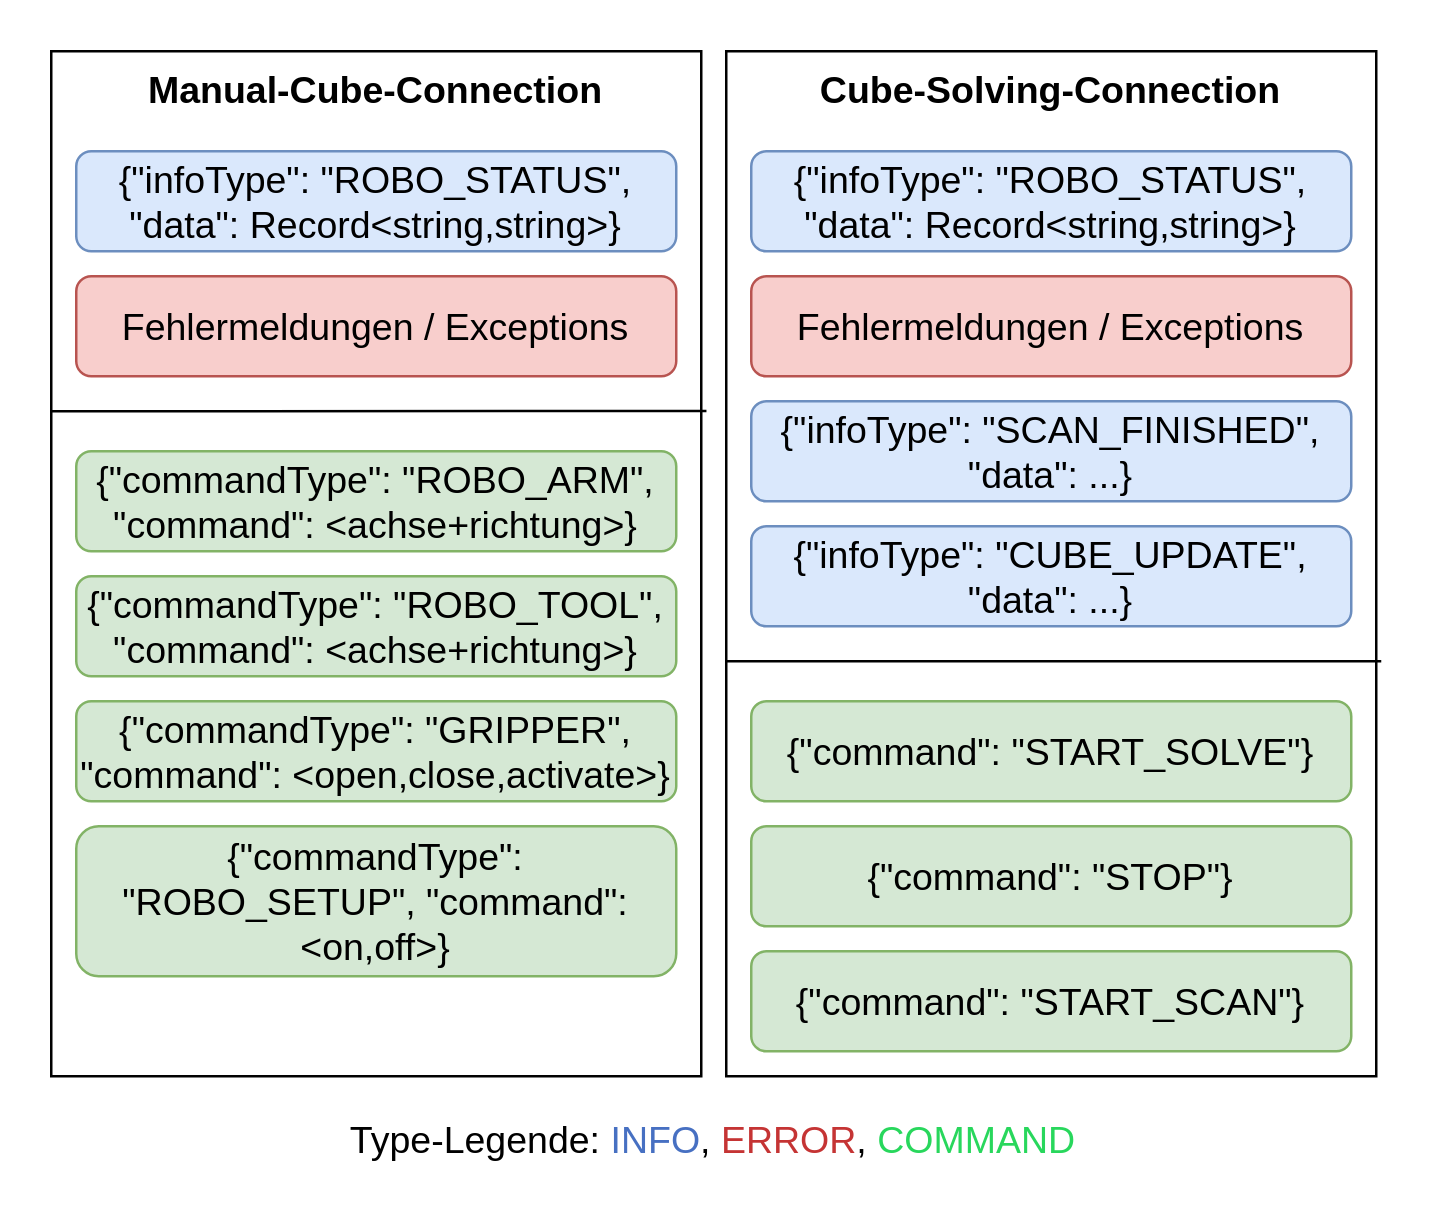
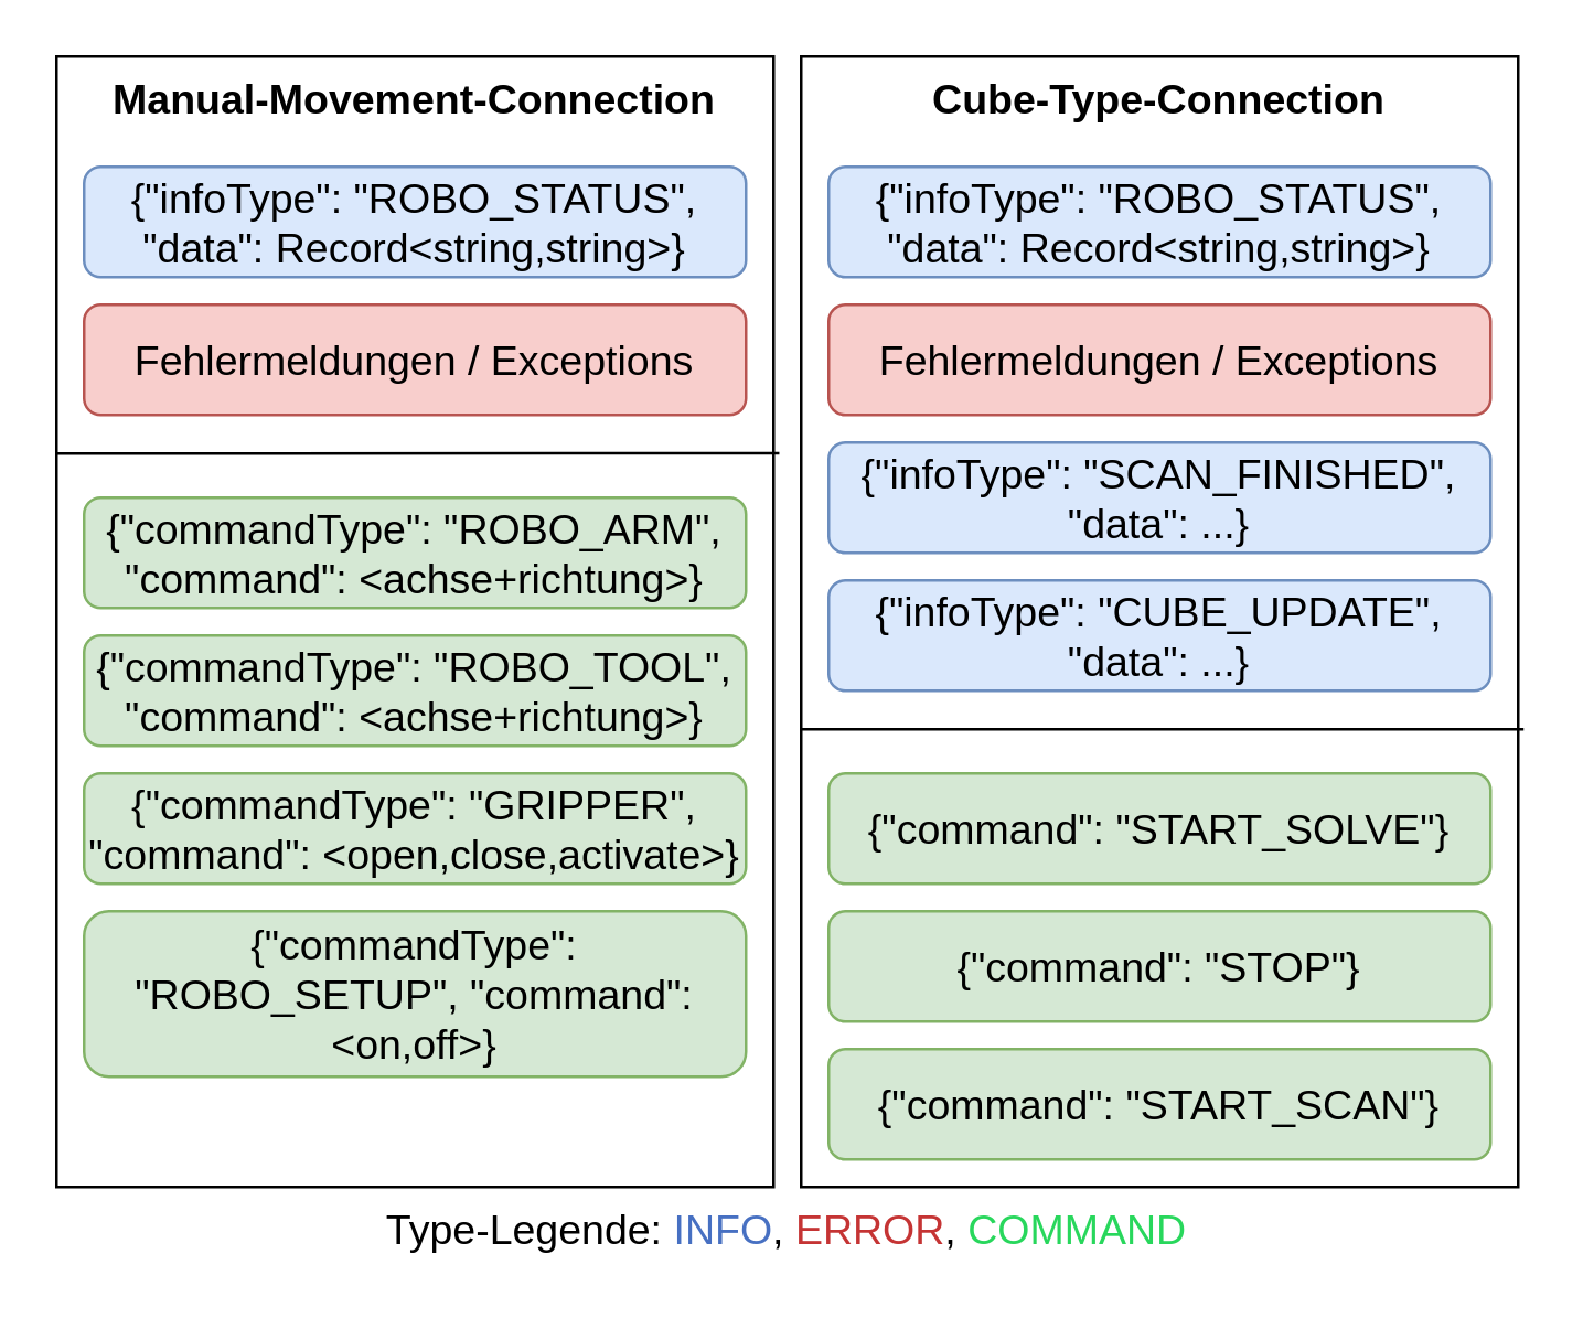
- <mxCell id="4" value="&lt;font size=&quot;1&quot; style=&quot;&quot;&gt;&lt;b style=&quot;font-size: 15px;&quot;&gt;Manual-Cube-Connection&lt;/b&gt;&lt;/font&gt;" style="text;html=1;strokeColor=none;fillColor=none;align=center;verticalAlign=middle;whiteSpace=wrap;rounded=0;" vertex="1" parent="1"><mxGeometry x="20" y="20" width="260" height="30" as="geometry" /></mxCell>
+ <mxCell id="4" value="&lt;font size=&quot;1&quot; style=&quot;&quot;&gt;&lt;b style=&quot;font-size: 15px;&quot;&gt;Manual-Movement-Connection&lt;/b&gt;&lt;/font&gt;" style="text;html=1;strokeColor=none;fillColor=none;align=center;verticalAlign=middle;whiteSpace=wrap;rounded=0;" vertex="1" parent="1"><mxGeometry x="20" y="20" width="260" height="30" as="geometry" /></mxCell>
- <mxCell id="5" value="&lt;b style=&quot;&quot;&gt;&lt;font style=&quot;font-size: 15px;&quot;&gt;Cube-Solving-Connection&lt;/font&gt;&lt;/b&gt;" style="text;html=1;strokeColor=none;fillColor=none;align=center;verticalAlign=middle;whiteSpace=wrap;rounded=0;" vertex="1" parent="1"><mxGeometry x="290" y="20" width="260" height="30" as="geometry" /></mxCell>
+ <mxCell id="5" value="&lt;b style=&quot;&quot;&gt;&lt;font style=&quot;font-size: 15px;&quot;&gt;Cube-Type-Connection&lt;/font&gt;&lt;/b&gt;" style="text;html=1;strokeColor=none;fillColor=none;align=center;verticalAlign=middle;whiteSpace=wrap;rounded=0;" vertex="1" parent="1"><mxGeometry x="290" y="20" width="260" height="30" as="geometry" /></mxCell>
- <mxCell id="6" value="Type-Legende: &lt;font color=&quot;#4770c2&quot;&gt;INFO&lt;/font&gt;, &lt;font color=&quot;#c53434&quot;&gt;ERROR&lt;/font&gt;, &lt;font color=&quot;#28d75c&quot;&gt;COMMAND&lt;/font&gt;" style="text;html=1;strokeColor=none;fillColor=none;align=center;verticalAlign=middle;whiteSpace=wrap;rounded=0;fontSize=15;" vertex="1" parent="1"><mxGeometry x="20" y="440" width="530" height="30" as="geometry" /></mxCell>
+ <mxCell id="6" value="Type-Legende: &lt;font color=&quot;#4770c2&quot;&gt;INFO&lt;/font&gt;, &lt;font color=&quot;#c53434&quot;&gt;ERROR&lt;/font&gt;, &lt;font color=&quot;#28d75c&quot;&gt;COMMAND&lt;/font&gt;" style="text;html=1;strokeColor=none;fillColor=none;align=center;verticalAlign=middle;whiteSpace=wrap;rounded=0;fontSize=15;" vertex="1" parent="1"><mxGeometry x="20" y="430" width="530" height="30" as="geometry" /></mxCell>
